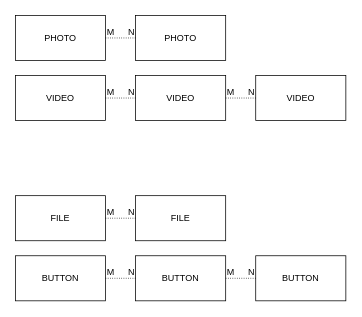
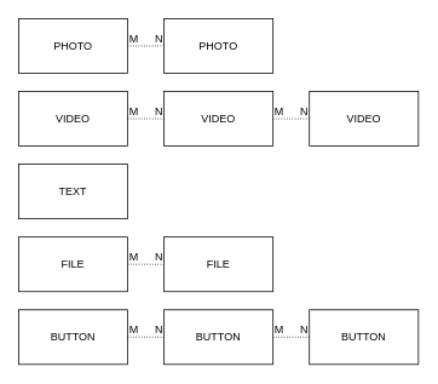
+ <mxCell id="2" value="TEXT" style="rounded=0;whiteSpace=wrap;html=1;" vertex="1" parent="1"><mxGeometry x="20" y="180" width="120" height="60" as="geometry" /></mxCell>
